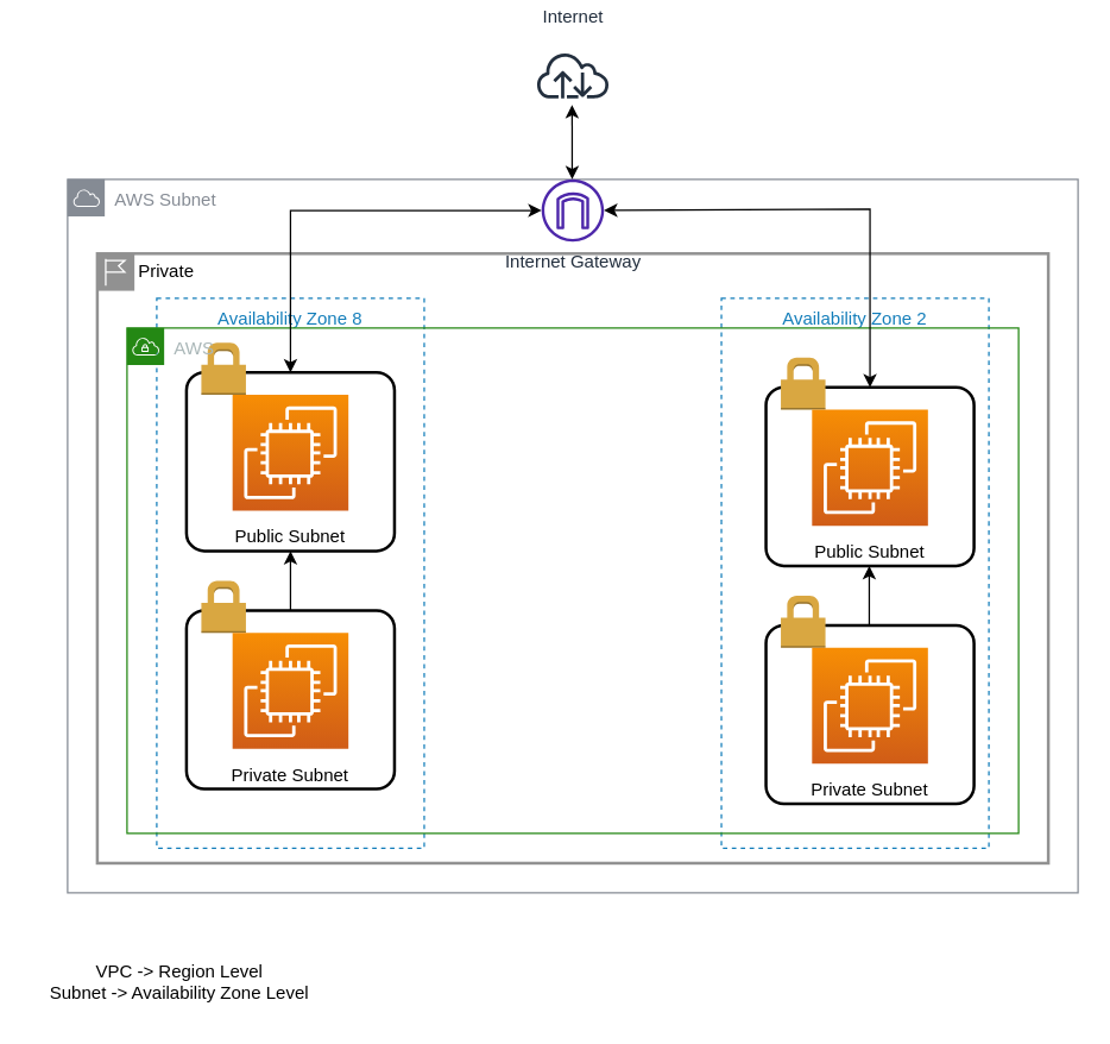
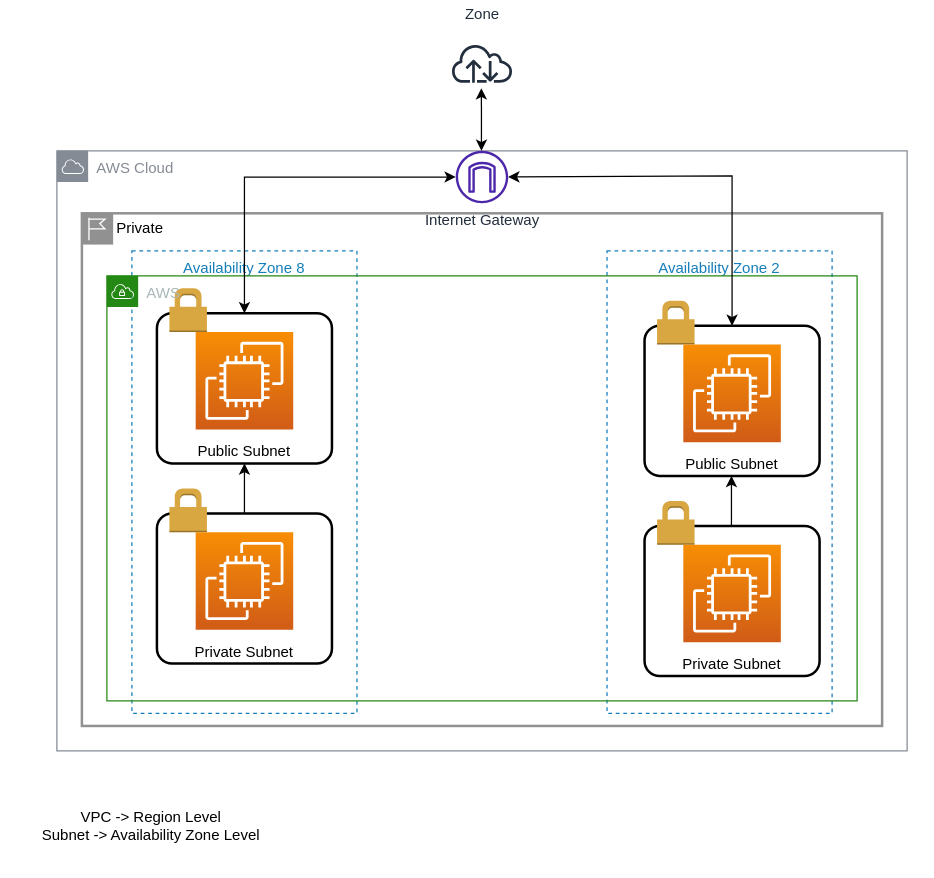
- <mxCell id="23" value="Internet" style="sketch=0;outlineConnect=0;fontColor=#232F3E;gradientColor=none;strokeColor=#232F3E;fillColor=none;dashed=0;verticalLabelPosition=top;verticalAlign=bottom;align=center;html=1;fontSize=12;fontStyle=0;aspect=fixed;shape=mxgraph.aws4.resourceIcon;resIcon=mxgraph.aws4.internet;horizontal=1;labelPosition=center;" vertex="1" parent="1"><mxGeometry x="355" y="20" width="60" height="60" as="geometry" /></mxCell>
+ <mxCell id="23" value="Zone" style="sketch=0;outlineConnect=0;fontColor=#232F3E;gradientColor=none;strokeColor=#232F3E;fillColor=none;dashed=0;verticalLabelPosition=top;verticalAlign=bottom;align=center;html=1;fontSize=12;fontStyle=0;aspect=fixed;shape=mxgraph.aws4.resourceIcon;resIcon=mxgraph.aws4.internet;horizontal=1;labelPosition=center;" vertex="1" parent="1"><mxGeometry x="355" y="20" width="60" height="60" as="geometry" /></mxCell>
- <mxCell id="3" value="AWS Subnet" style="sketch=0;outlineConnect=0;gradientColor=none;html=1;whiteSpace=wrap;fontSize=12;fontStyle=0;shape=mxgraph.aws4.group;grIcon=mxgraph.aws4.group_aws_cloud;strokeColor=#858B94;fillColor=none;verticalAlign=top;align=left;spacingLeft=30;fontColor=#858B94;dashed=0;" parent="1" vertex="1"><mxGeometry x="45" y="120" width="680" height="480" as="geometry" /></mxCell>
+ <mxCell id="3" value="AWS Cloud" style="sketch=0;outlineConnect=0;gradientColor=none;html=1;whiteSpace=wrap;fontSize=12;fontStyle=0;shape=mxgraph.aws4.group;grIcon=mxgraph.aws4.group_aws_cloud;strokeColor=#858B94;fillColor=none;verticalAlign=top;align=left;spacingLeft=30;fontColor=#858B94;dashed=0;" parent="1" vertex="1"><mxGeometry x="45" y="120" width="680" height="480" as="geometry" /></mxCell>
